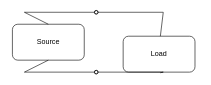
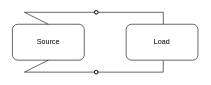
- <mxCell id="3" value="Load" style="rounded=1;whiteSpace=wrap;html=1;" parent="1" vertex="1"><mxGeometry x="205" y="60" width="120" height="60" as="geometry" /></mxCell>
+ <mxCell id="3" value="Load" style="rounded=1;whiteSpace=wrap;html=1;" parent="1" vertex="1"><mxGeometry x="210" y="40" width="120" height="60" as="geometry" /></mxCell>
